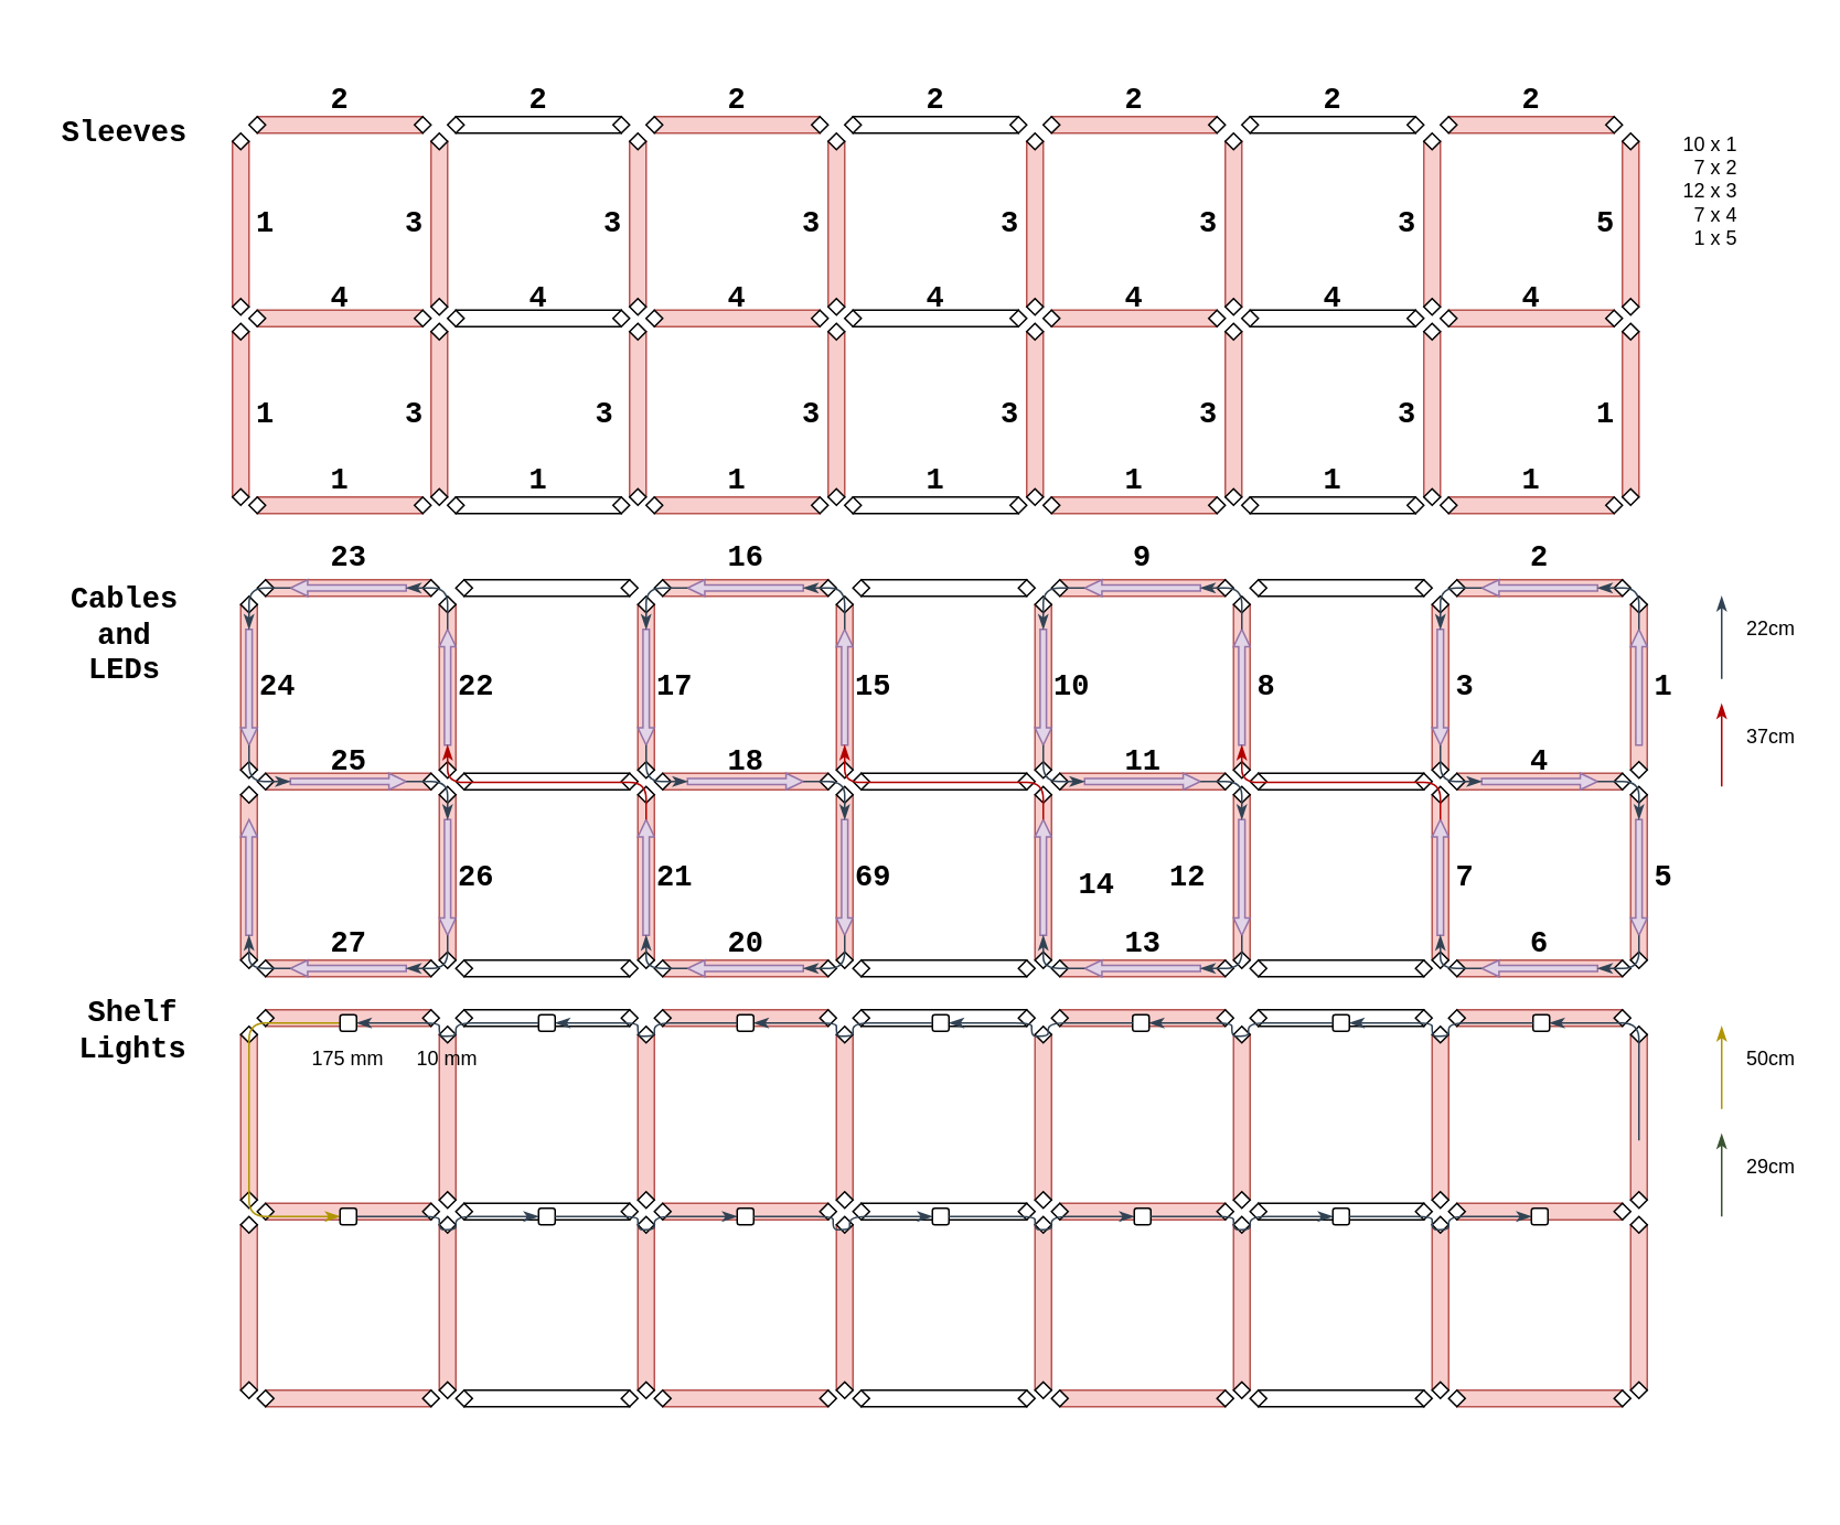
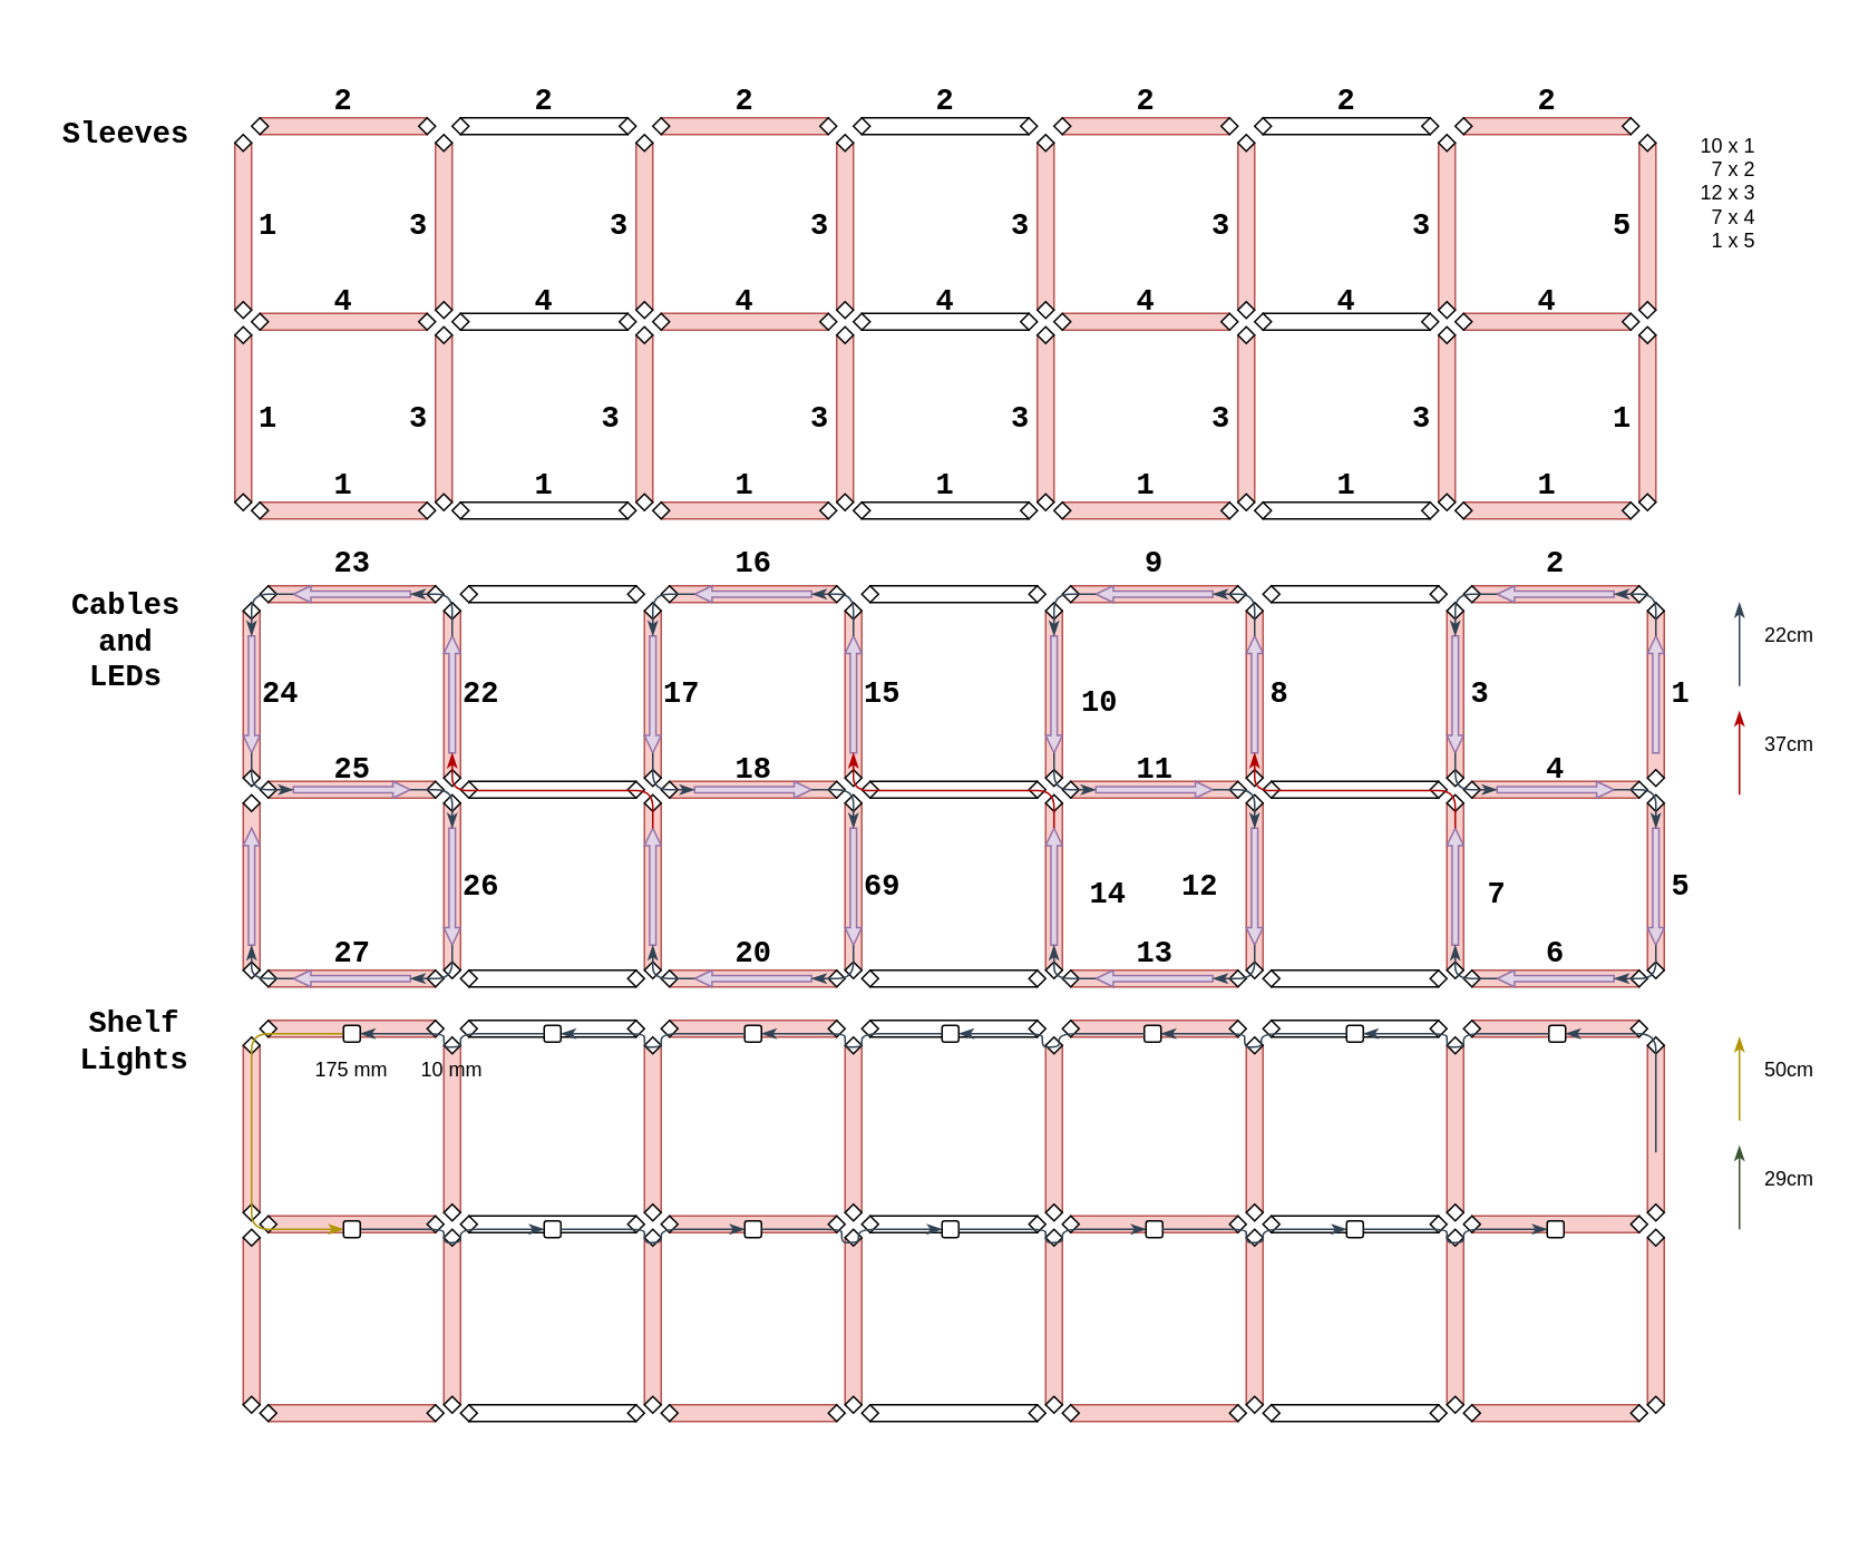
- <mxCell id="428" value="&lt;font face=&quot;Courier New&quot;&gt;&lt;span style=&quot;font-size: 18px&quot;&gt;&lt;b&gt;10&lt;/b&gt;&lt;/span&gt;&lt;/font&gt;" style="text;html=1;strokeColor=none;fillColor=none;align=center;verticalAlign=middle;whiteSpace=wrap;rounded=0;" parent="1" vertex="1"><mxGeometry x="635" y="405" width="25" height="20" as="geometry" /></mxCell>
+ <mxCell id="428" value="&lt;font face=&quot;Courier New&quot;&gt;&lt;span style=&quot;font-size: 18px&quot;&gt;&lt;b&gt;10&lt;/b&gt;&lt;/span&gt;&lt;/font&gt;" style="text;html=1;strokeColor=none;fillColor=none;align=center;verticalAlign=middle;whiteSpace=wrap;rounded=0;" parent="1" vertex="1"><mxGeometry x="645" y="410" width="25" height="20" as="geometry" /></mxCell>
- <mxCell id="439" value="&lt;font face=&quot;Courier New&quot;&gt;&lt;span style=&quot;font-size: 18px&quot;&gt;&lt;b&gt;21&lt;/b&gt;&lt;/span&gt;&lt;/font&gt;" style="text;html=1;strokeColor=none;fillColor=none;align=center;verticalAlign=middle;whiteSpace=wrap;rounded=0;" parent="1" vertex="1"><mxGeometry x="395" y="520" width="25" height="20" as="geometry" /></mxCell>
- <mxCell id="425" value="&lt;font face=&quot;Courier New&quot;&gt;&lt;span style=&quot;font-size: 18px&quot;&gt;&lt;b&gt;7&lt;/b&gt;&lt;/span&gt;&lt;/font&gt;" style="text;html=1;strokeColor=none;fillColor=none;align=center;verticalAlign=middle;whiteSpace=wrap;rounded=0;" parent="1" vertex="1"><mxGeometry x="875" y="520" width="20" height="20" as="geometry" /></mxCell>
+ <mxCell id="425" value="&lt;font face=&quot;Courier New&quot;&gt;&lt;span style=&quot;font-size: 18px&quot;&gt;&lt;b&gt;7&lt;/b&gt;&lt;/span&gt;&lt;/font&gt;" style="text;html=1;strokeColor=none;fillColor=none;align=center;verticalAlign=middle;whiteSpace=wrap;rounded=0;" parent="1" vertex="1"><mxGeometry x="885" y="525" width="20" height="20" as="geometry" /></mxCell>
